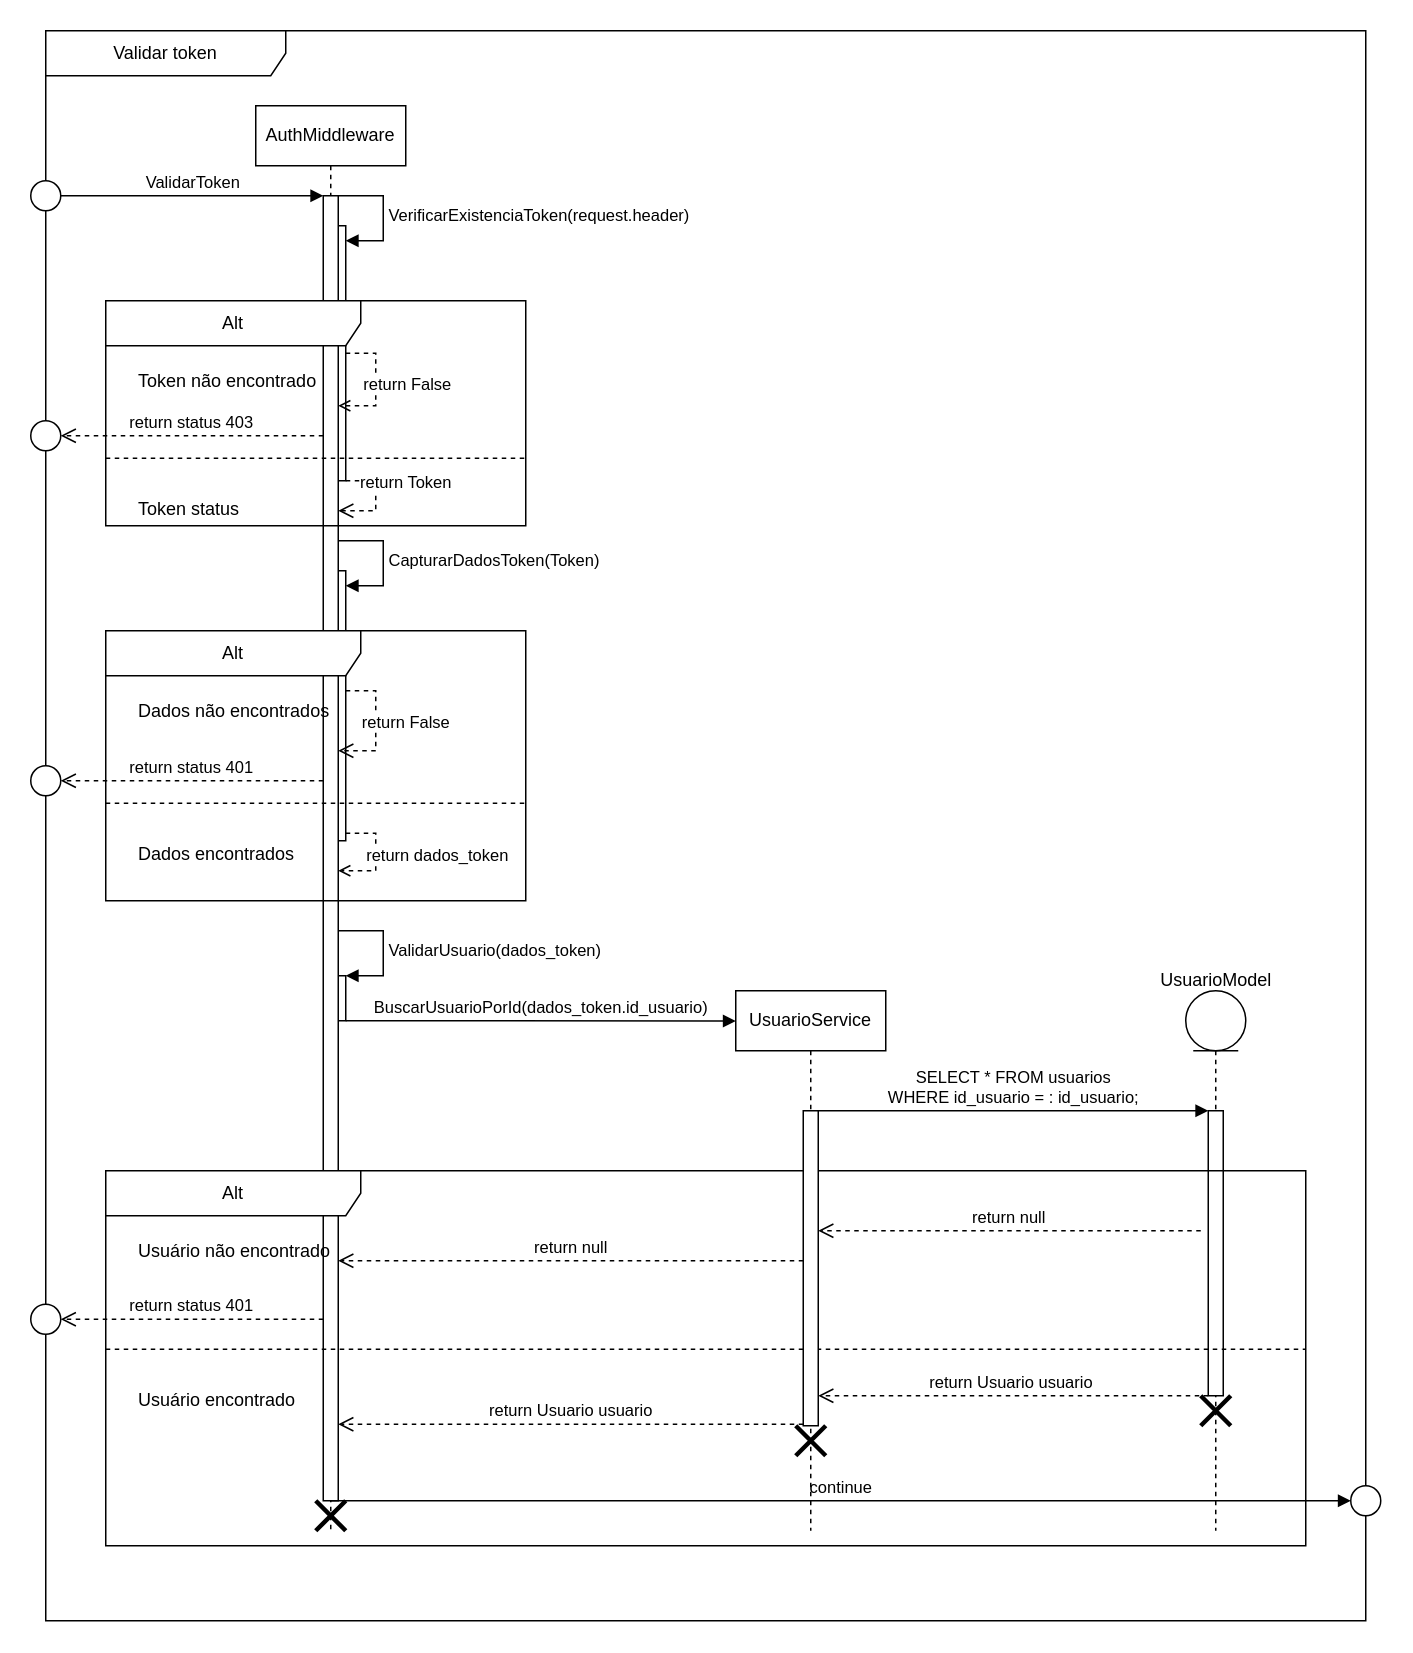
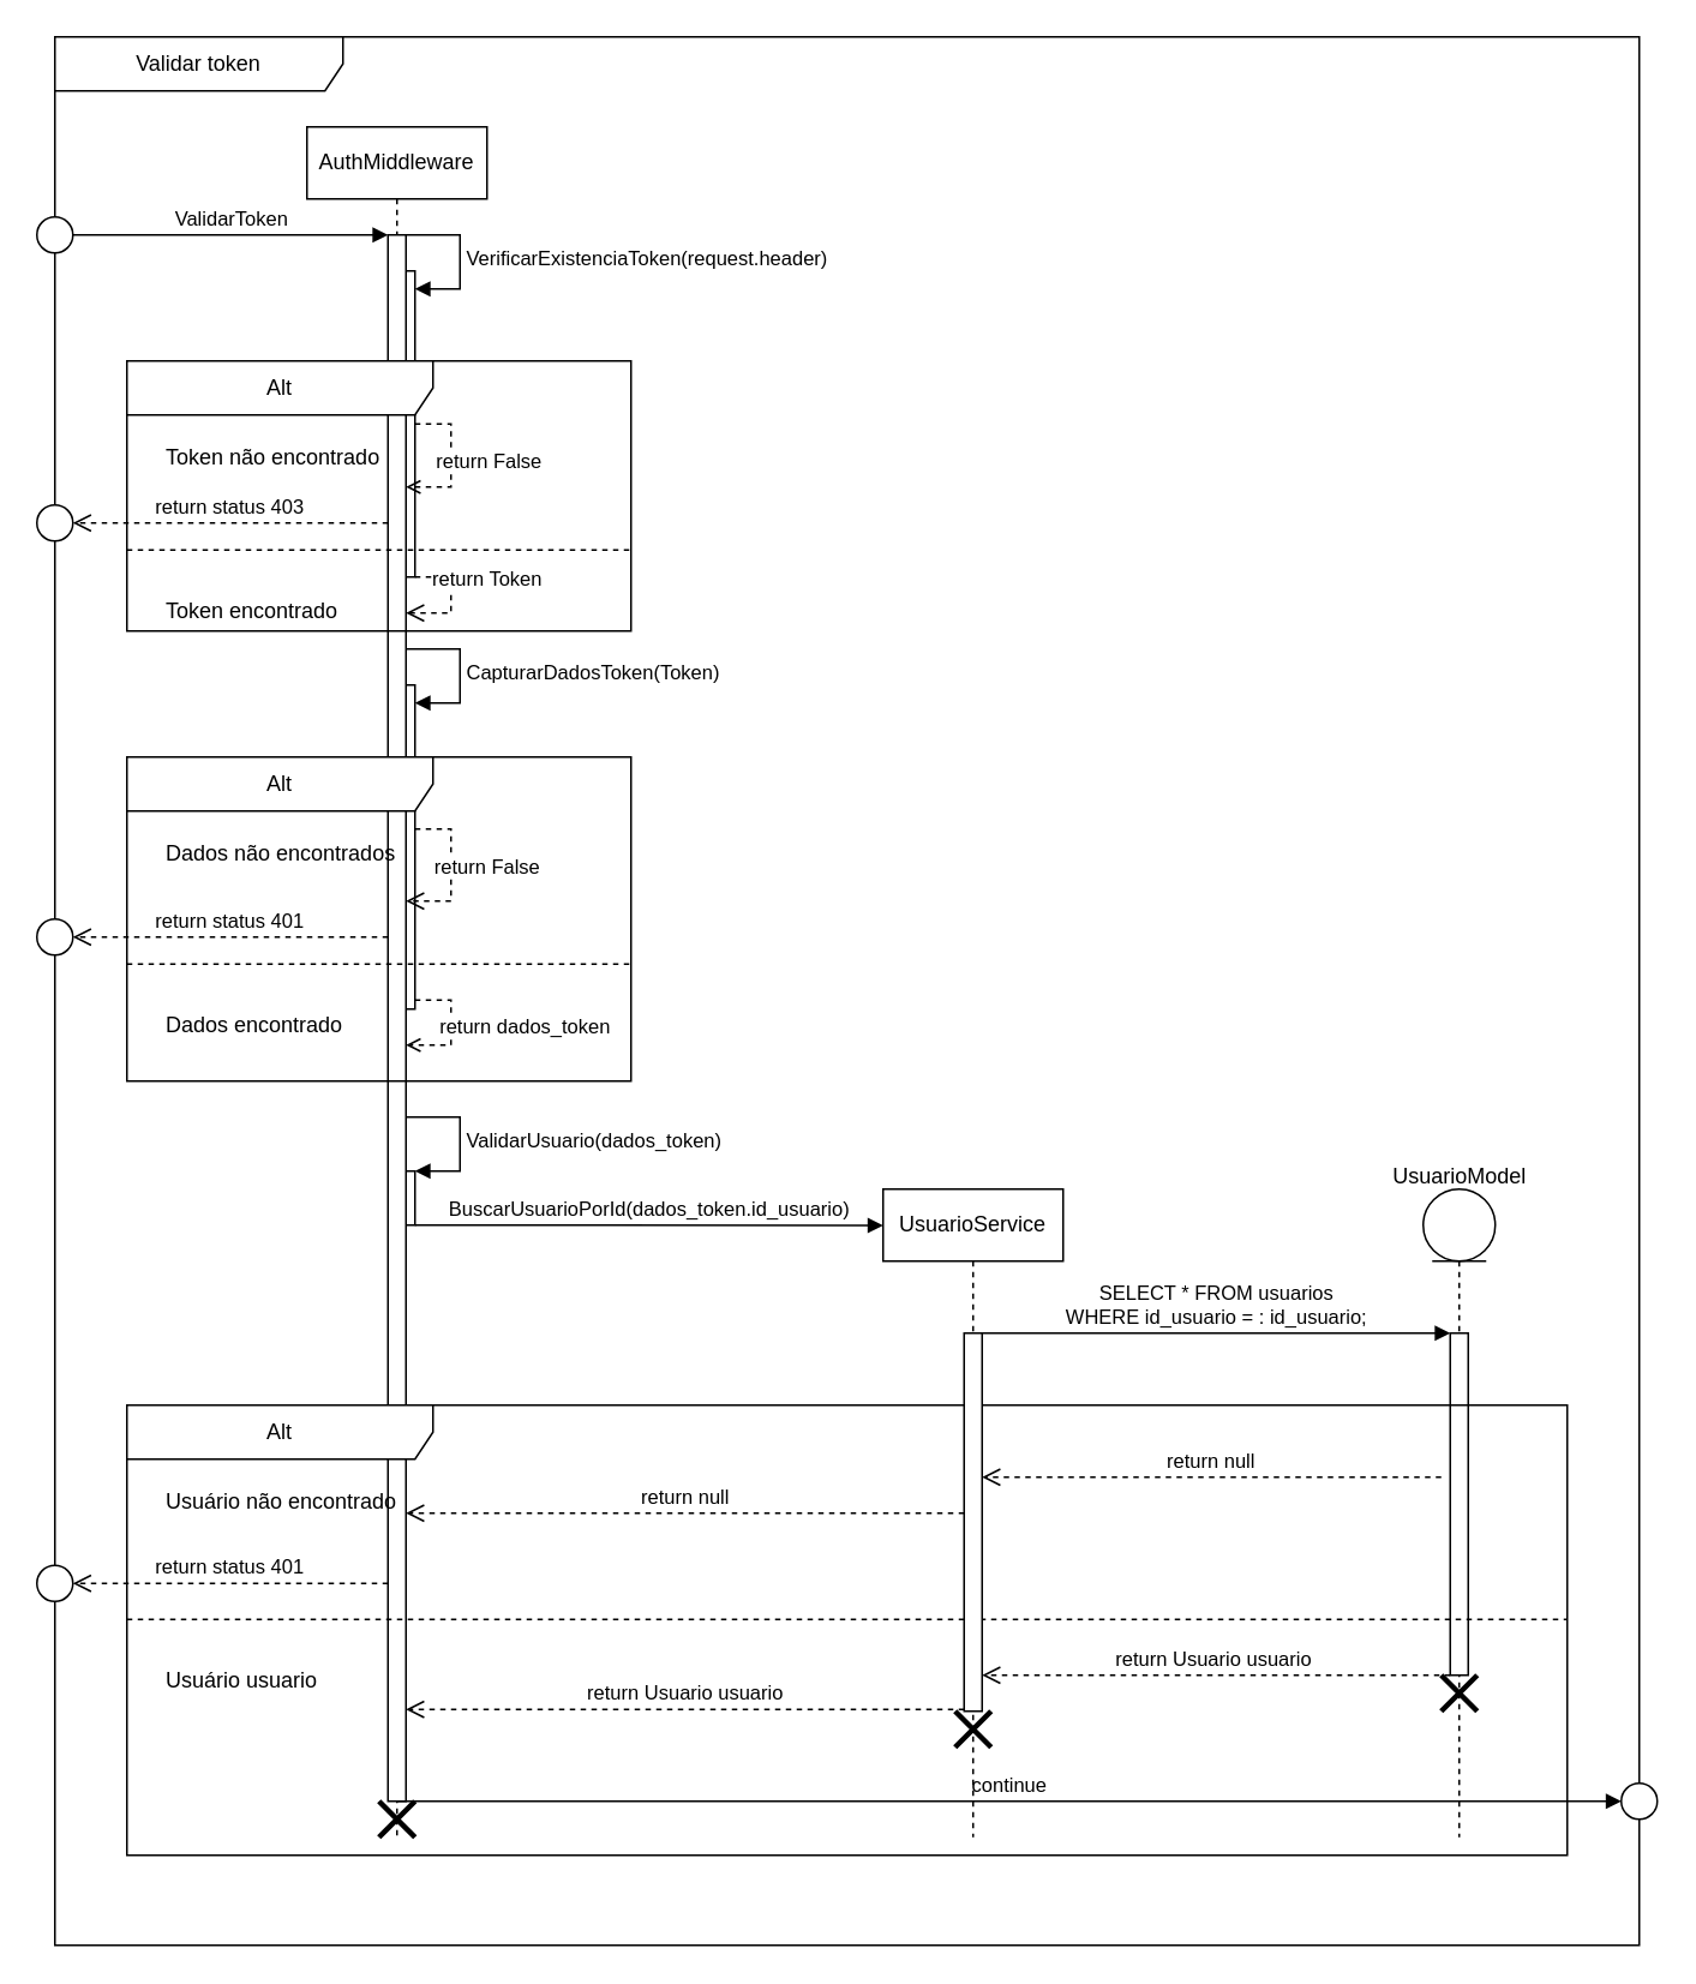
- <mxCell id="20" value="Token status" style="line;strokeWidth=1;dashed=1;labelPosition=center;verticalLabelPosition=bottom;align=left;verticalAlign=top;spacingLeft=20;spacingTop=15;html=1;whiteSpace=wrap;" vertex="1" parent="18"><mxGeometry y="100" width="280" height="10" as="geometry" /></mxCell>
+ <mxCell id="20" value="Token encontrado" style="line;strokeWidth=1;dashed=1;labelPosition=center;verticalLabelPosition=bottom;align=left;verticalAlign=top;spacingLeft=20;spacingTop=15;html=1;whiteSpace=wrap;" vertex="1" parent="18"><mxGeometry y="100" width="280" height="10" as="geometry" /></mxCell>
- <mxCell id="23" value="Dados encontrados" style="line;strokeWidth=1;dashed=1;labelPosition=center;verticalLabelPosition=bottom;align=left;verticalAlign=top;spacingLeft=20;spacingTop=15;html=1;whiteSpace=wrap;" vertex="1" parent="21"><mxGeometry y="110" width="280" height="10" as="geometry" /></mxCell>
+ <mxCell id="23" value="Dados encontrado" style="line;strokeWidth=1;dashed=1;labelPosition=center;verticalLabelPosition=bottom;align=left;verticalAlign=top;spacingLeft=20;spacingTop=15;html=1;whiteSpace=wrap;" vertex="1" parent="21"><mxGeometry y="110" width="280" height="10" as="geometry" /></mxCell>
- <mxCell id="29" value="Usuário encontrado" style="line;strokeWidth=1;dashed=1;labelPosition=center;verticalLabelPosition=bottom;align=left;verticalAlign=top;spacingLeft=20;spacingTop=15;html=1;whiteSpace=wrap;" vertex="1" parent="27"><mxGeometry y="114" width="800" height="10" as="geometry" /></mxCell>
+ <mxCell id="29" value="Usuário usuario" style="line;strokeWidth=1;dashed=1;labelPosition=center;verticalLabelPosition=bottom;align=left;verticalAlign=top;spacingLeft=20;spacingTop=15;html=1;whiteSpace=wrap;" vertex="1" parent="27"><mxGeometry y="114" width="800" height="10" as="geometry" /></mxCell>
